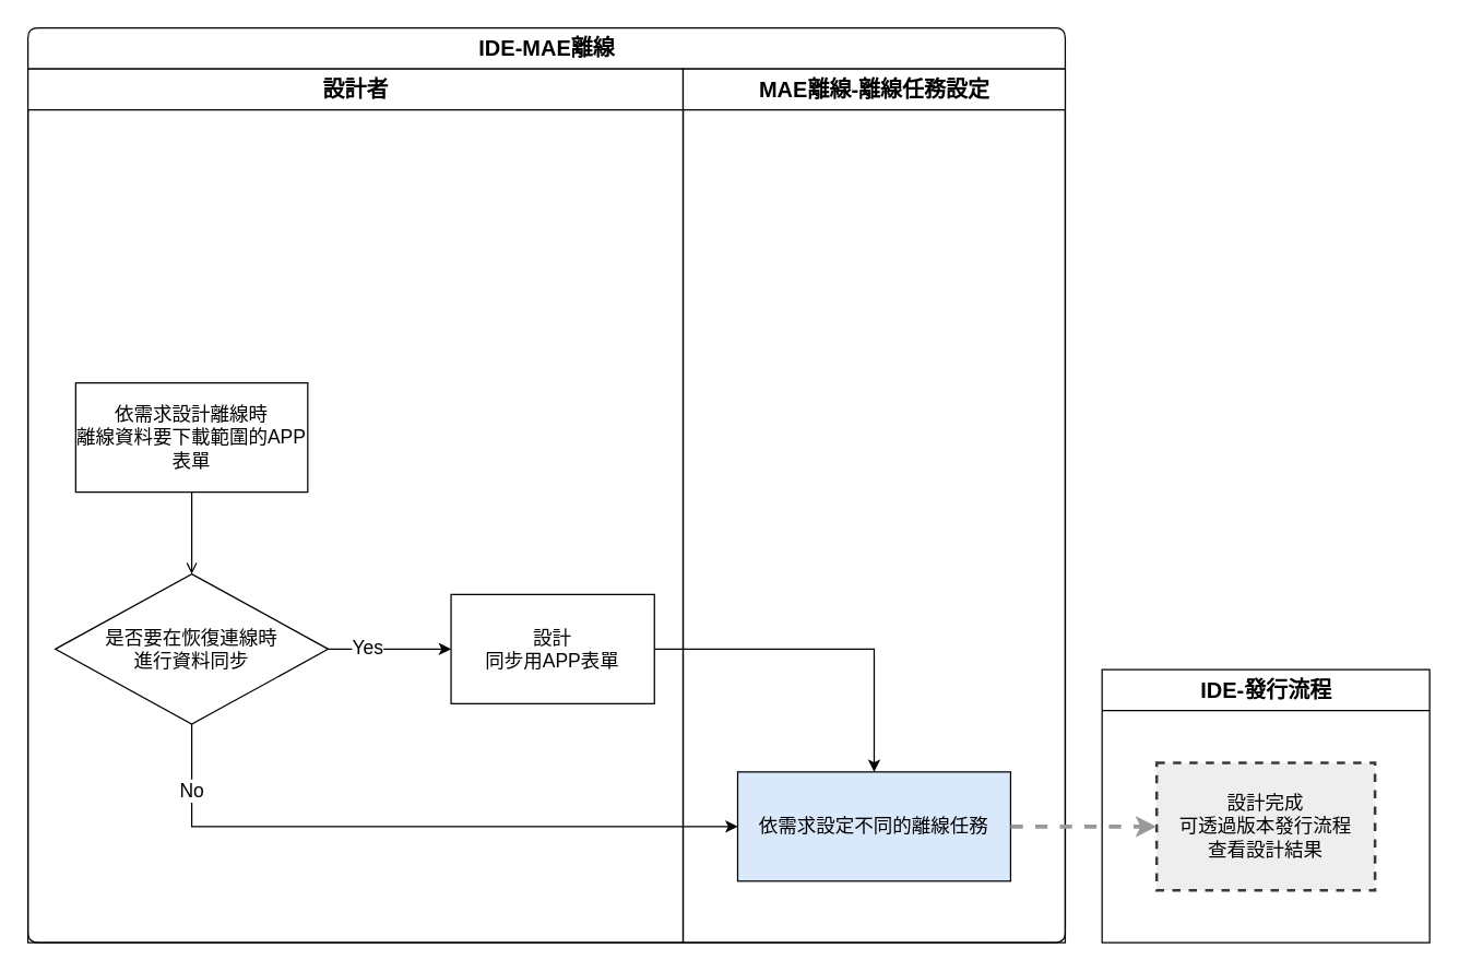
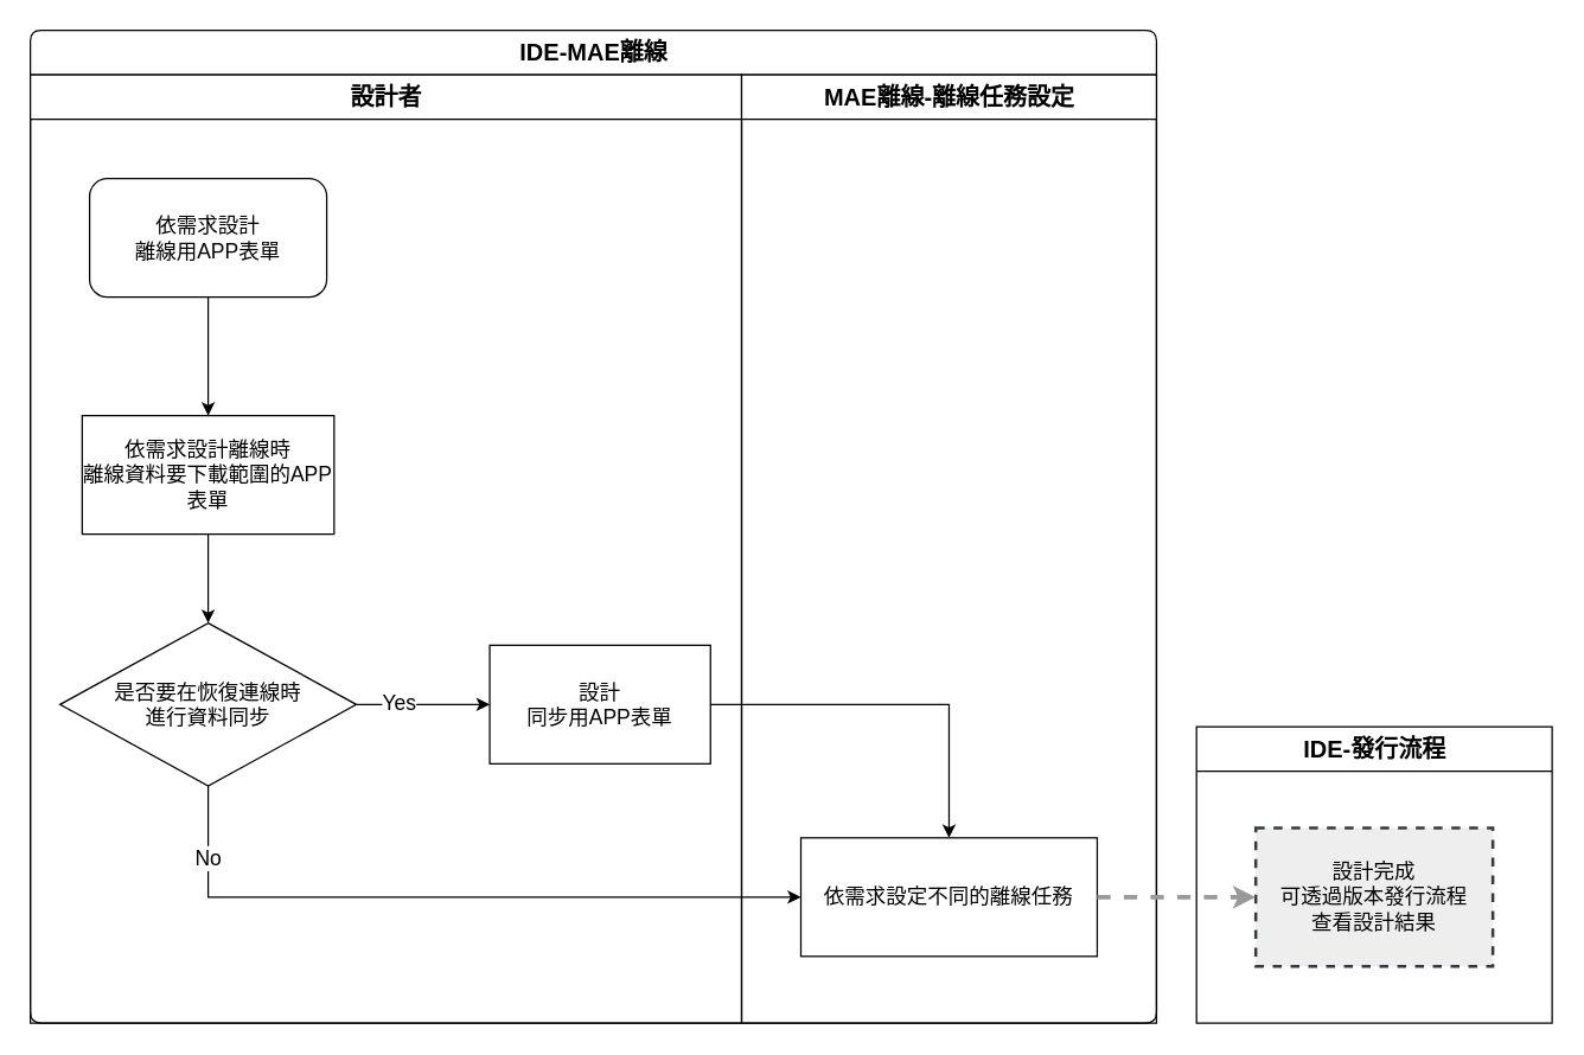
+ <mxCell id="7" value="依需求設計&lt;br&gt;離線用APP表單" style="rounded=1;whiteSpace=wrap;html=1;strokeWidth=1;fontSize=14;" vertex="1" parent="3"><mxGeometry x="39.99" y="70" width="160.01" height="80" as="geometry" /></mxCell>
+ <mxCell id="6" style="edgeStyle=orthogonalEdgeStyle;rounded=0;orthogonalLoop=1;jettySize=auto;html=1;" edge="1" parent="3" source="7" target="5"><mxGeometry relative="1" as="geometry" /></mxCell>
- <mxCell id="4" style="edgeStyle=orthogonalEdgeStyle;rounded=0;orthogonalLoop=1;jettySize=auto;html=1;endArrow=open;" edge="1" parent="3" source="5" target="10"><mxGeometry relative="1" as="geometry" /></mxCell>
+ <mxCell id="4" style="edgeStyle=orthogonalEdgeStyle;rounded=0;orthogonalLoop=1;jettySize=auto;html=1;" edge="1" parent="3" source="5" target="10"><mxGeometry relative="1" as="geometry" /></mxCell>
- <mxCell id="13" value="依需求設定不同的離線任務" style="rounded=0;whiteSpace=wrap;html=1;strokeWidth=1;fontSize=14;fillColor=#dae8fc;" vertex="1" parent="12"><mxGeometry x="40" y="515" width="200" height="80" as="geometry" /></mxCell>
+ <mxCell id="13" value="依需求設定不同的離線任務" style="rounded=0;whiteSpace=wrap;html=1;strokeWidth=1;fontSize=14;" vertex="1" parent="12"><mxGeometry x="40" y="515" width="200" height="80" as="geometry" /></mxCell>
